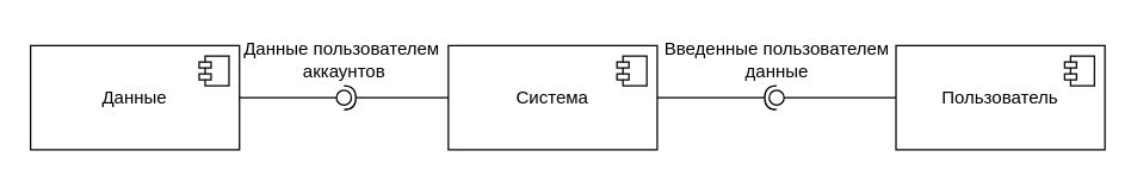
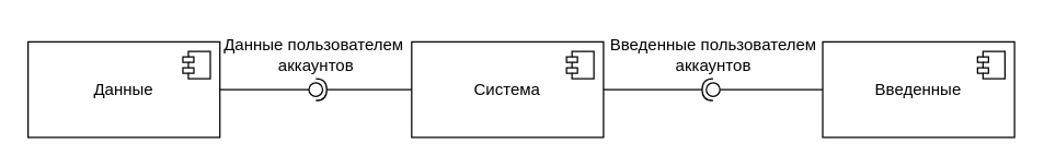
- <mxCell id="12" value="Введенные пользователем&lt;div&gt;данные&lt;/div&gt;" style="text;html=1;align=center;verticalAlign=middle;resizable=0;points=[];autosize=1;strokeColor=none;fillColor=none;" vertex="1" parent="1"><mxGeometry x="435" y="20" width="170" height="40" as="geometry" /></mxCell>
+ <mxCell id="12" value="Введенные пользователем&lt;div&gt;аккаунтов&lt;/div&gt;" style="text;html=1;align=center;verticalAlign=middle;resizable=0;points=[];autosize=1;strokeColor=none;fillColor=none;" vertex="1" parent="1"><mxGeometry x="435" y="20" width="170" height="40" as="geometry" /></mxCell>
- <mxCell id="4" value="Пользователь" style="html=1;dropTarget=0;whiteSpace=wrap;" vertex="1" parent="1"><mxGeometry x="600" y="30" width="140" height="70" as="geometry" /></mxCell>
+ <mxCell id="4" value="Введенные" style="html=1;dropTarget=0;whiteSpace=wrap;" vertex="1" parent="1"><mxGeometry x="600" y="30" width="140" height="70" as="geometry" /></mxCell>
